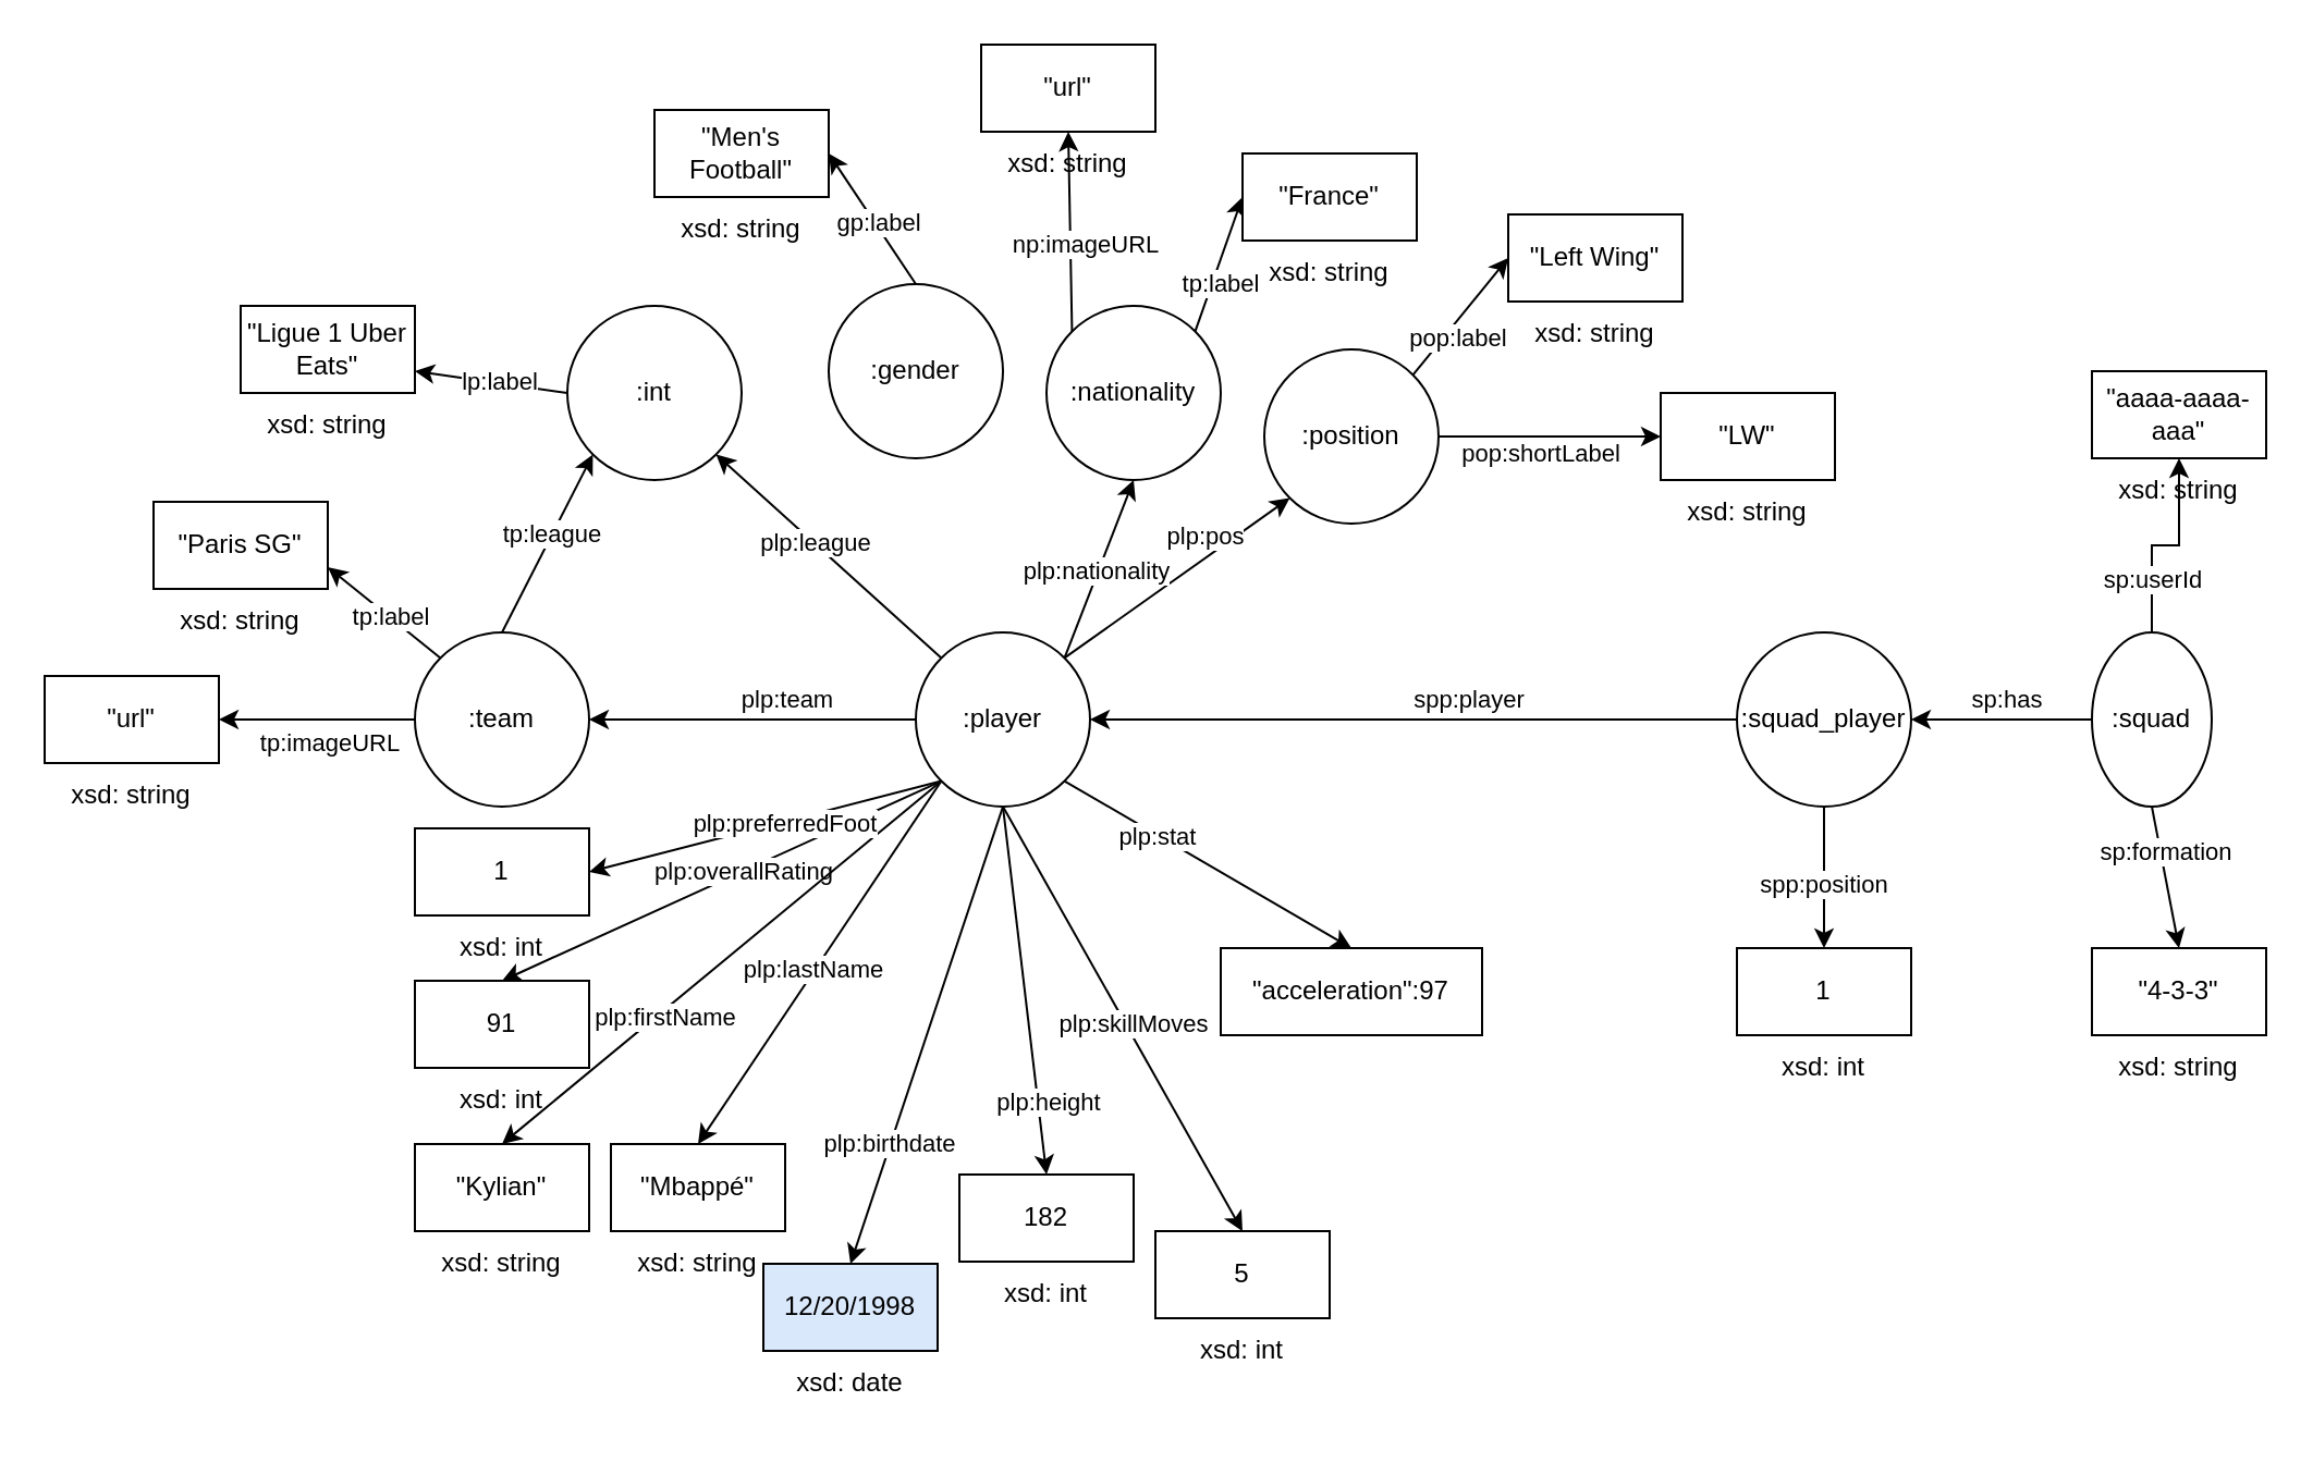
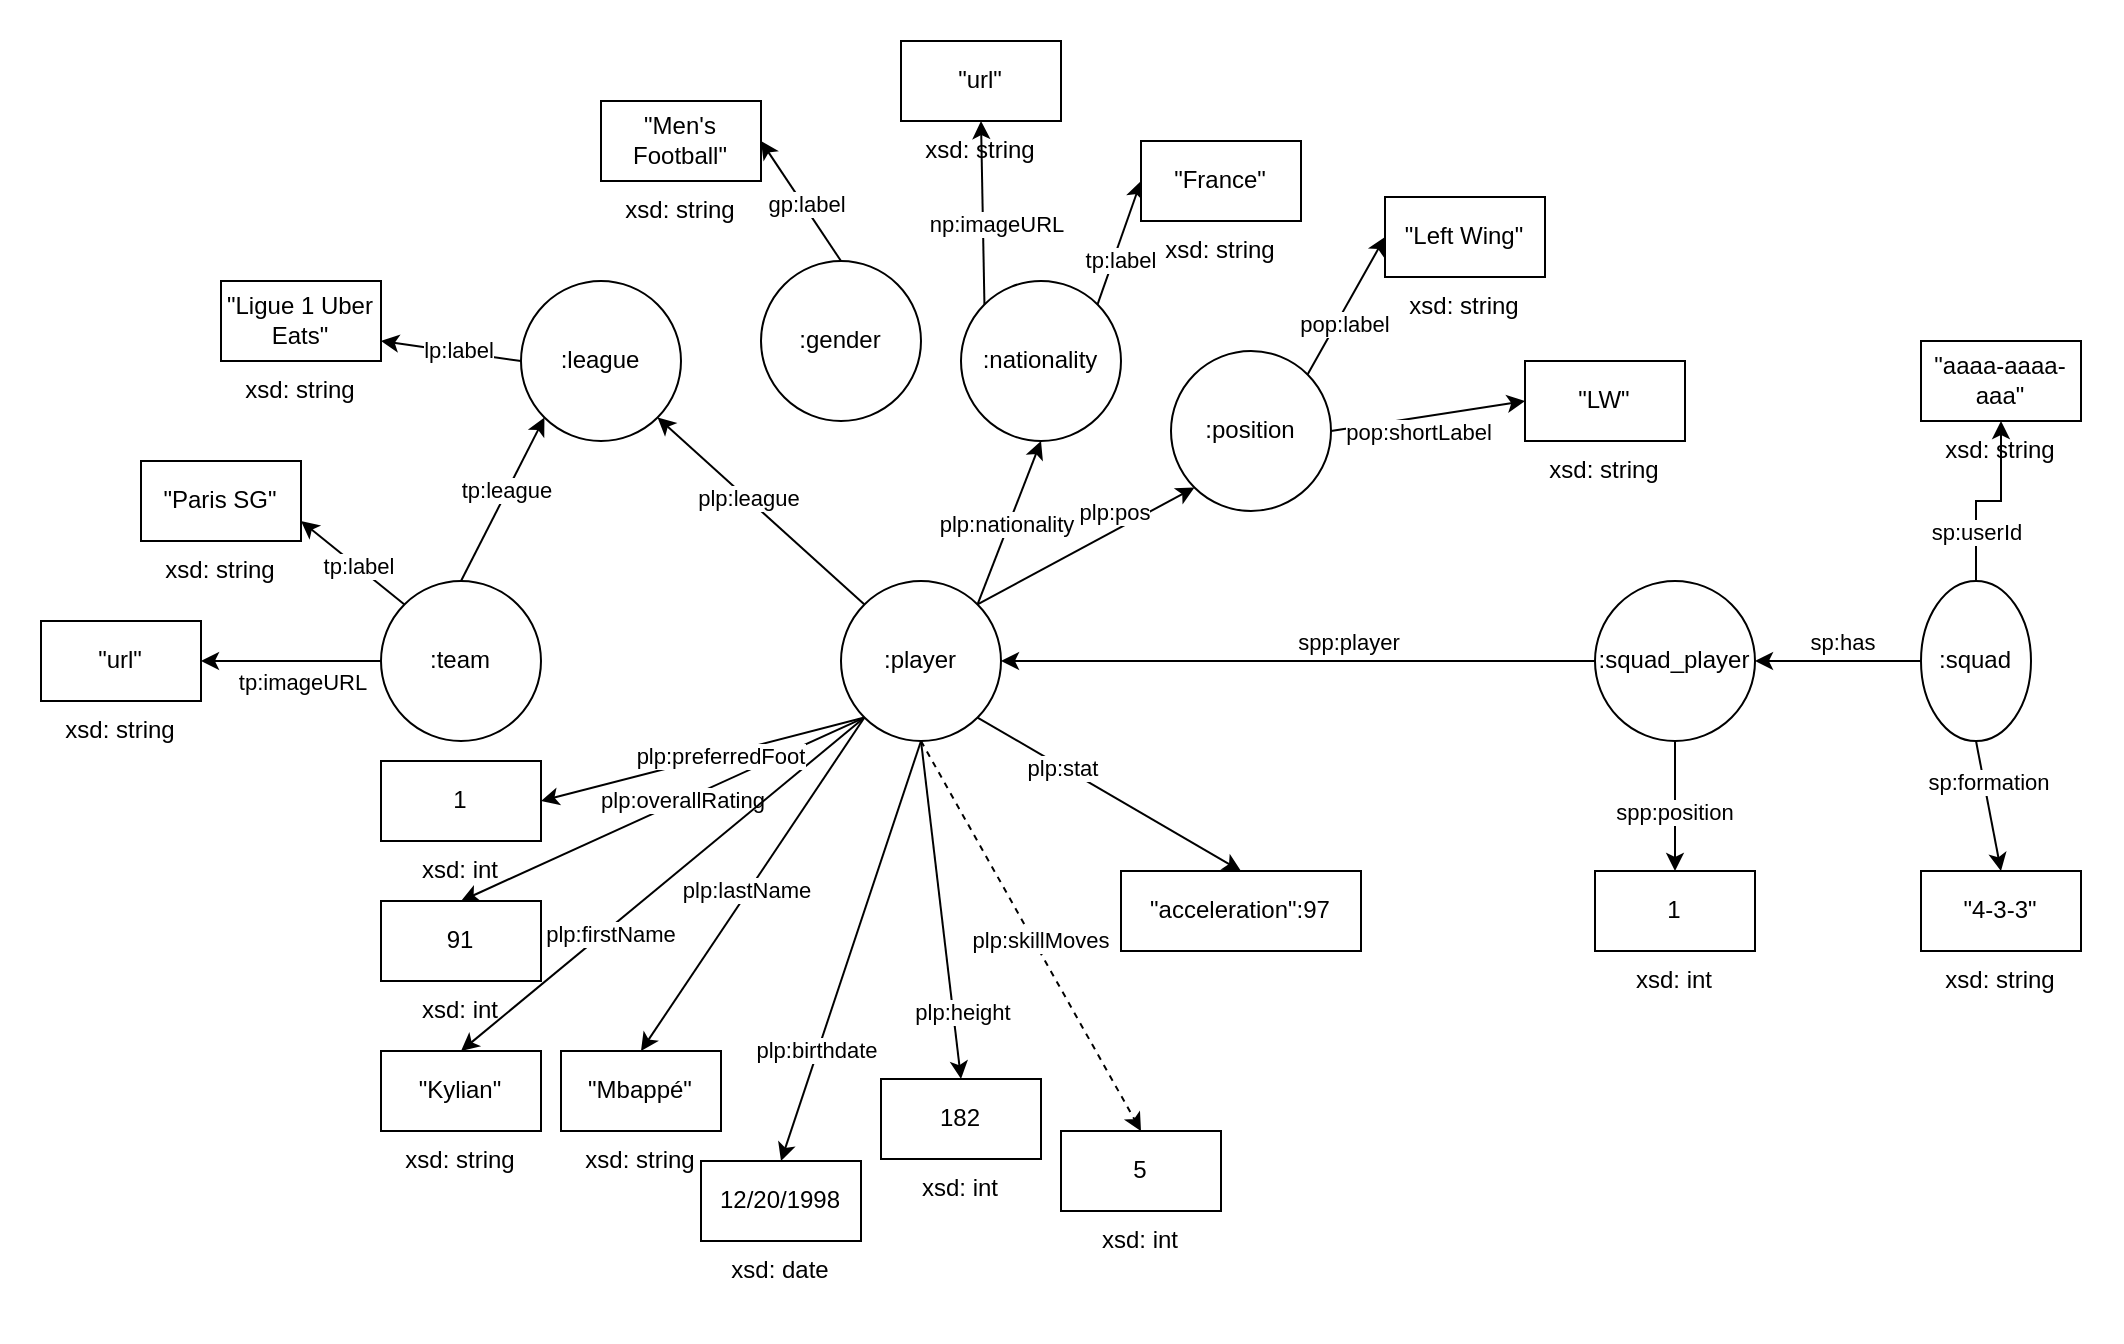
- <mxCell id="15" value=":int" style="ellipse;whiteSpace=wrap;html=1;aspect=fixed;" parent="1" vertex="1"><mxGeometry x="260" y="140" width="80" height="80" as="geometry" /></mxCell>
+ <mxCell id="15" value=":league" style="ellipse;whiteSpace=wrap;html=1;aspect=fixed;" parent="1" vertex="1"><mxGeometry x="260" y="140" width="80" height="80" as="geometry" /></mxCell>
- <mxCell id="25" value=":position" style="ellipse;whiteSpace=wrap;html=1;" parent="1" vertex="1"><mxGeometry x="580" y="160" width="80" height="80" as="geometry" /></mxCell>
+ <mxCell id="25" value=":position" style="ellipse;whiteSpace=wrap;html=1;" parent="1" vertex="1"><mxGeometry x="585" y="175" width="80" height="80" as="geometry" /></mxCell>
- <mxCell id="4" style="rounded=0;orthogonalLoop=1;jettySize=auto;html=1;exitX=0;exitY=0.5;exitDx=0;exitDy=0;entryX=1;entryY=0.5;entryDx=0;entryDy=0;" parent="1" source="14" target="22" edge="1"><mxGeometry relative="1" as="geometry" /></mxCell>
- <mxCell id="5" value="plp:team" style="edgeLabel;html=1;align=center;verticalAlign=middle;resizable=0;points=[];" parent="4" vertex="1" connectable="0"><mxGeometry x="-0.264" y="1" relative="1" as="geometry"><mxPoint x="-5" y="-11" as="offset" /></mxGeometry></mxCell>
- <mxCell id="48" style="rounded=0;orthogonalLoop=1;jettySize=auto;html=1;exitX=0.5;exitY=1;exitDx=0;exitDy=0;entryX=0.5;entryY=0;entryDx=0;entryDy=0;" parent="1" source="14" target="50" edge="1"><mxGeometry relative="1" as="geometry"><mxPoint x="540" y="425.5" as="sourcePoint" /></mxGeometry></mxCell>
+ <mxCell id="48" style="rounded=0;orthogonalLoop=1;jettySize=auto;html=1;exitX=0.5;exitY=1;exitDx=0;exitDy=0;entryX=0.5;entryY=0;entryDx=0;entryDy=0;dashed=1;" parent="1" source="14" target="50" edge="1"><mxGeometry relative="1" as="geometry"><mxPoint x="540" y="425.5" as="sourcePoint" /></mxGeometry></mxCell>
- <mxCell id="42" value="12/20/1998" style="rounded=0;whiteSpace=wrap;html=1;fillColor=#dae8fc;" parent="1" vertex="1"><mxGeometry x="350" y="580" width="80" height="40" as="geometry" /></mxCell>
+ <mxCell id="42" value="12/20/1998" style="rounded=0;whiteSpace=wrap;html=1;" parent="1" vertex="1"><mxGeometry x="350" y="580" width="80" height="40" as="geometry" /></mxCell>
